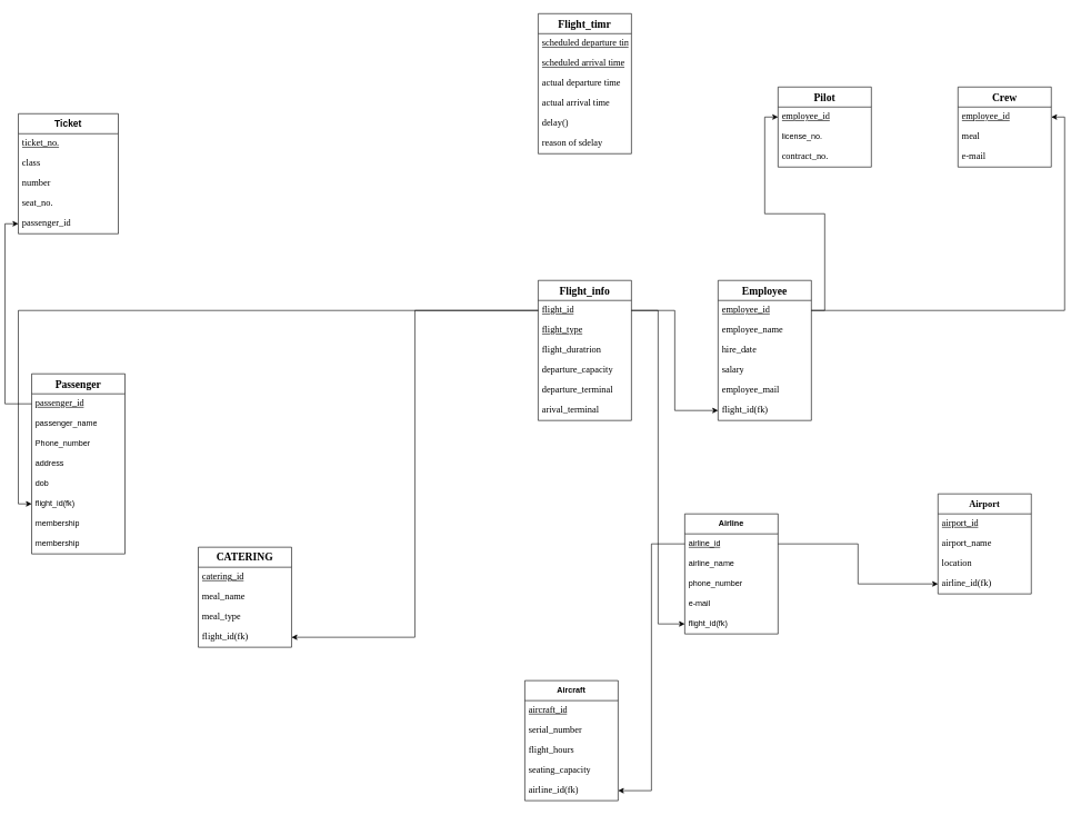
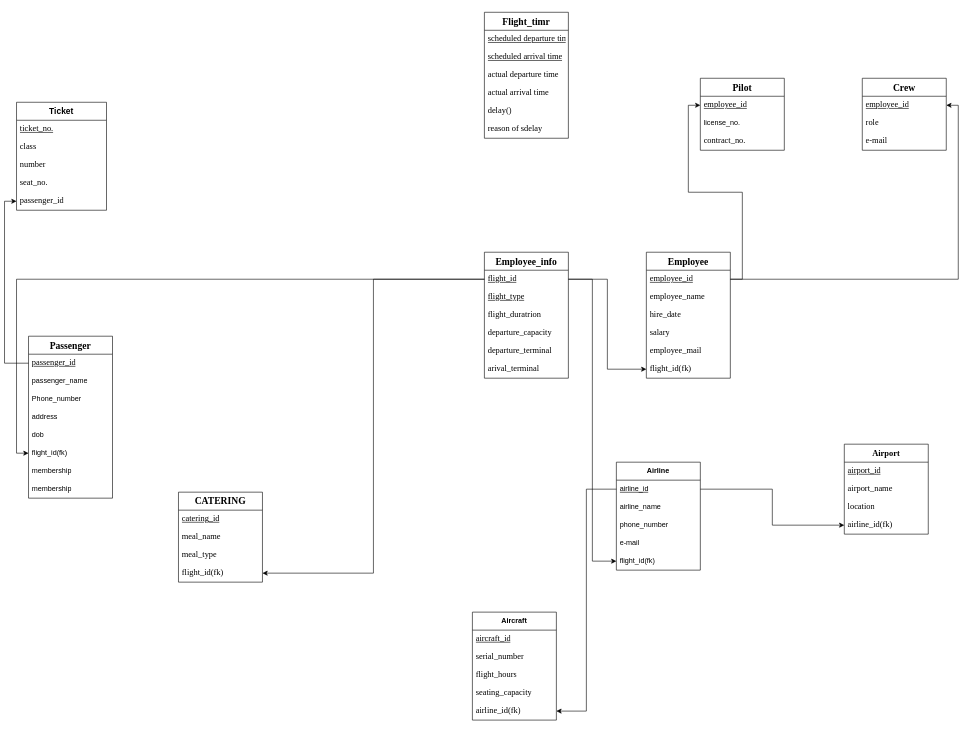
- <mxCell id="17" value="&lt;font face=&quot;Times New Roman&quot;&gt;&lt;span style=&quot;font-size: 14px; text-wrap: nowrap;&quot;&gt;meal&lt;/span&gt;&lt;/font&gt;" style="text;strokeColor=none;fillColor=none;align=left;verticalAlign=middle;spacingLeft=4;spacingRight=4;overflow=hidden;points=[[0,0.5],[1,0.5]];portConstraint=eastwest;rotatable=0;whiteSpace=wrap;html=1;" parent="15" vertex="1"><mxGeometry y="60" width="140" height="30" as="geometry" /></mxCell>
+ <mxCell id="17" value="&lt;font face=&quot;Times New Roman&quot;&gt;&lt;span style=&quot;font-size: 14px; text-wrap: nowrap;&quot;&gt;role&lt;/span&gt;&lt;/font&gt;" style="text;strokeColor=none;fillColor=none;align=left;verticalAlign=middle;spacingLeft=4;spacingRight=4;overflow=hidden;points=[[0,0.5],[1,0.5]];portConstraint=eastwest;rotatable=0;whiteSpace=wrap;html=1;" parent="15" vertex="1"><mxGeometry y="60" width="140" height="30" as="geometry" /></mxCell>
- <mxCell id="42" value="&lt;div style=&quot;text-align: left;&quot;&gt;&lt;span style=&quot;background-color: initial;&quot;&gt;&lt;font size=&quot;3&quot; face=&quot;Times New Roman&quot;&gt;&lt;b&gt;Flight_info&lt;/b&gt;&lt;/font&gt;&lt;/span&gt;&lt;/div&gt;" style="swimlane;fontStyle=0;childLayout=stackLayout;horizontal=1;startSize=30;horizontalStack=0;resizeParent=1;resizeParentMax=0;resizeLast=0;collapsible=1;marginBottom=0;whiteSpace=wrap;html=1;" parent="1" vertex="1"><mxGeometry x="800" y="420" width="140" height="210" as="geometry" /></mxCell>
+ <mxCell id="42" value="&lt;div style=&quot;text-align: left;&quot;&gt;&lt;span style=&quot;background-color: initial;&quot;&gt;&lt;font size=&quot;3&quot; face=&quot;Times New Roman&quot;&gt;&lt;b&gt;Employee_info&lt;/b&gt;&lt;/font&gt;&lt;/span&gt;&lt;/div&gt;" style="swimlane;fontStyle=0;childLayout=stackLayout;horizontal=1;startSize=30;horizontalStack=0;resizeParent=1;resizeParentMax=0;resizeLast=0;collapsible=1;marginBottom=0;whiteSpace=wrap;html=1;" parent="1" vertex="1"><mxGeometry x="800" y="420" width="140" height="210" as="geometry" /></mxCell>
